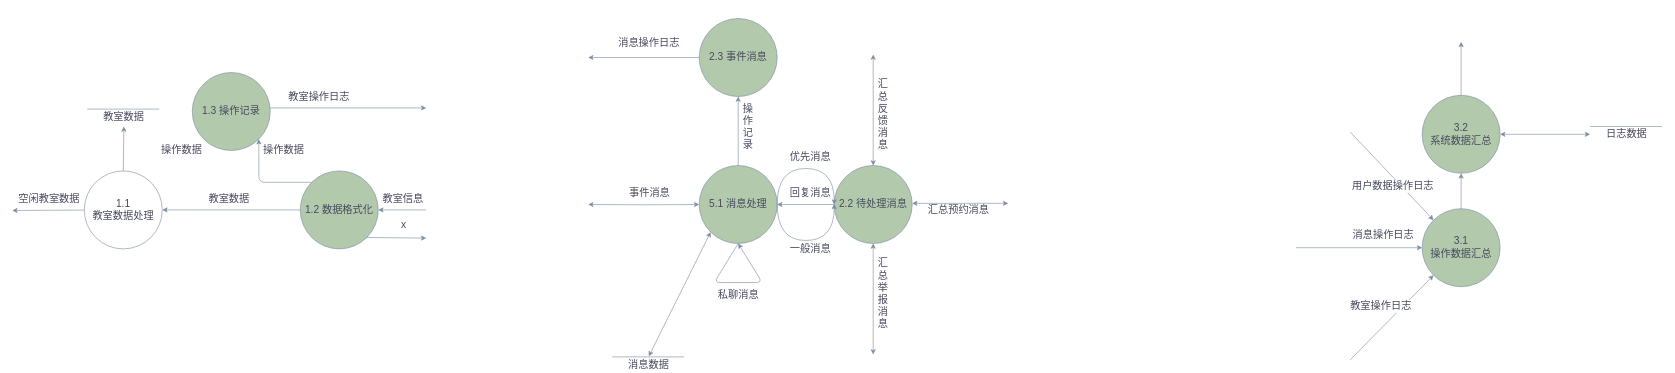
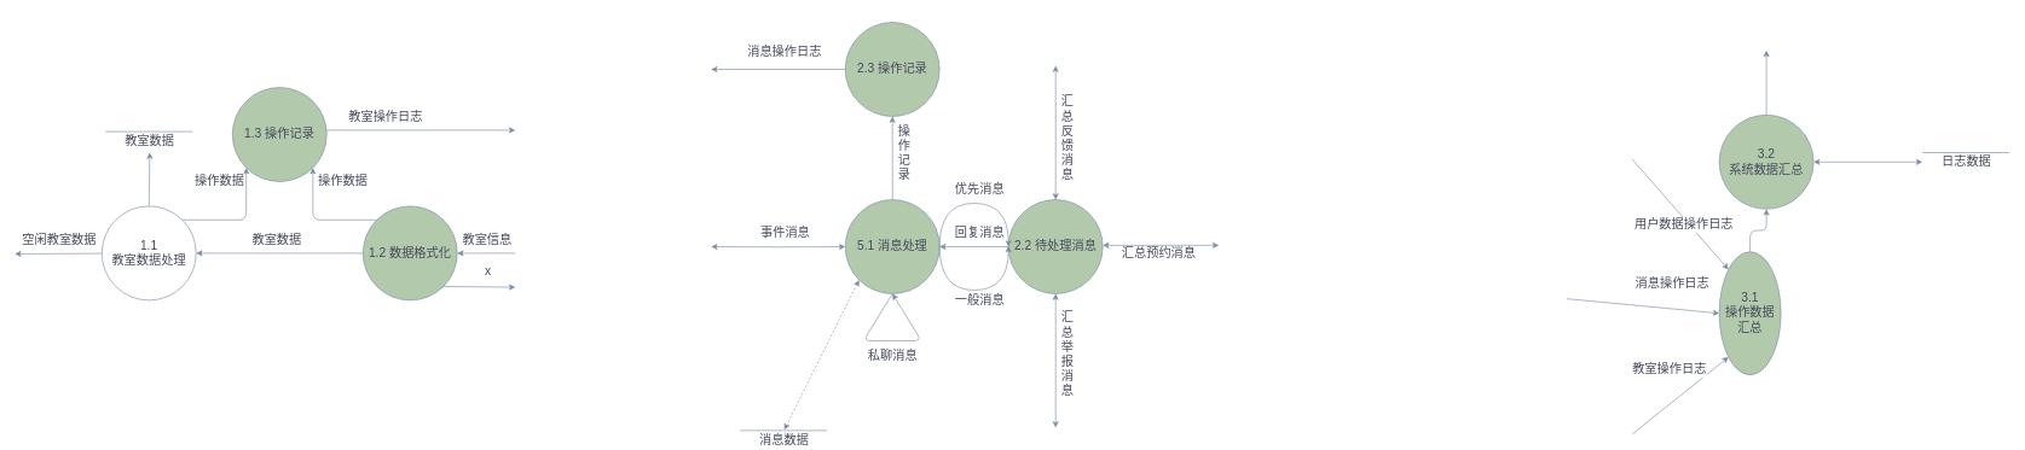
- <mxCell id="37" value="2.3 事件消息" style="ellipse;whiteSpace=wrap;html=1;aspect=fixed;fontSize=17;fillColor=#B2C9AB;strokeColor=#788AA3;fontColor=#46495D;" parent="1" vertex="1"><mxGeometry x="1165" y="30" width="130" height="130" as="geometry" /></mxCell>
+ <mxCell id="37" value="2.3 操作记录" style="ellipse;whiteSpace=wrap;html=1;aspect=fixed;fontSize=17;fillColor=#B2C9AB;strokeColor=#788AA3;fontColor=#46495D;" parent="1" vertex="1"><mxGeometry x="1165" y="30" width="130" height="130" as="geometry" /></mxCell>
+ <mxCell id="6" style="edgeStyle=orthogonalEdgeStyle;orthogonalLoop=1;jettySize=auto;html=1;entryX=0;entryY=1;entryDx=0;entryDy=0;strokeColor=#788AA3;fontColor=#46495D;exitX=1;exitY=0;exitDx=0;exitDy=0;" parent="1" source="7" target="16" edge="1"><mxGeometry relative="1" as="geometry" /></mxCell>
- <mxCell id="51" value="3.1&lt;br&gt;操作数据汇总" style="ellipse;whiteSpace=wrap;html=1;aspect=fixed;fontSize=17;fillColor=#B2C9AB;strokeColor=#788AA3;fontColor=#46495D;" parent="1" vertex="1"><mxGeometry x="2370" y="347" width="130" height="130" as="geometry" /></mxCell>
+ <mxCell id="51" value="3.1&lt;br&gt;操作数据汇总" style="ellipse;whiteSpace=wrap;html=1;aspect=fixed;fontSize=17;fillColor=#B2C9AB;strokeColor=#788AA3;fontColor=#46495D;" parent="1" vertex="1"><mxGeometry x="2370" y="347" width="85" height="170" as="geometry" /></mxCell>
- <mxCell id="29" style="orthogonalLoop=1;jettySize=auto;html=1;entryX=0.508;entryY=0.375;entryDx=0;entryDy=0;entryPerimeter=0;fontSize=17;jumpStyle=arc;jumpSize=11;startArrow=classic;startFill=1;exitX=0;exitY=1;exitDx=0;exitDy=0;strokeColor=#788AA3;fontColor=#46495D;" parent="1" source="24" target="30" edge="1"><mxGeometry relative="1" as="geometry"><mxPoint x="1669.038" y="-126.998" as="sourcePoint" /></mxGeometry></mxCell>
+ <mxCell id="29" style="orthogonalLoop=1;jettySize=auto;html=1;entryX=0.508;entryY=0.375;entryDx=0;entryDy=0;entryPerimeter=0;fontSize=17;jumpStyle=arc;jumpSize=11;startArrow=classic;startFill=1;exitX=0;exitY=1;exitDx=0;exitDy=0;strokeColor=#788AA3;fontColor=#46495D;dashed=1;" parent="1" source="24" target="30" edge="1"><mxGeometry relative="1" as="geometry"><mxPoint x="1669.038" y="-126.998" as="sourcePoint" /></mxGeometry></mxCell>
